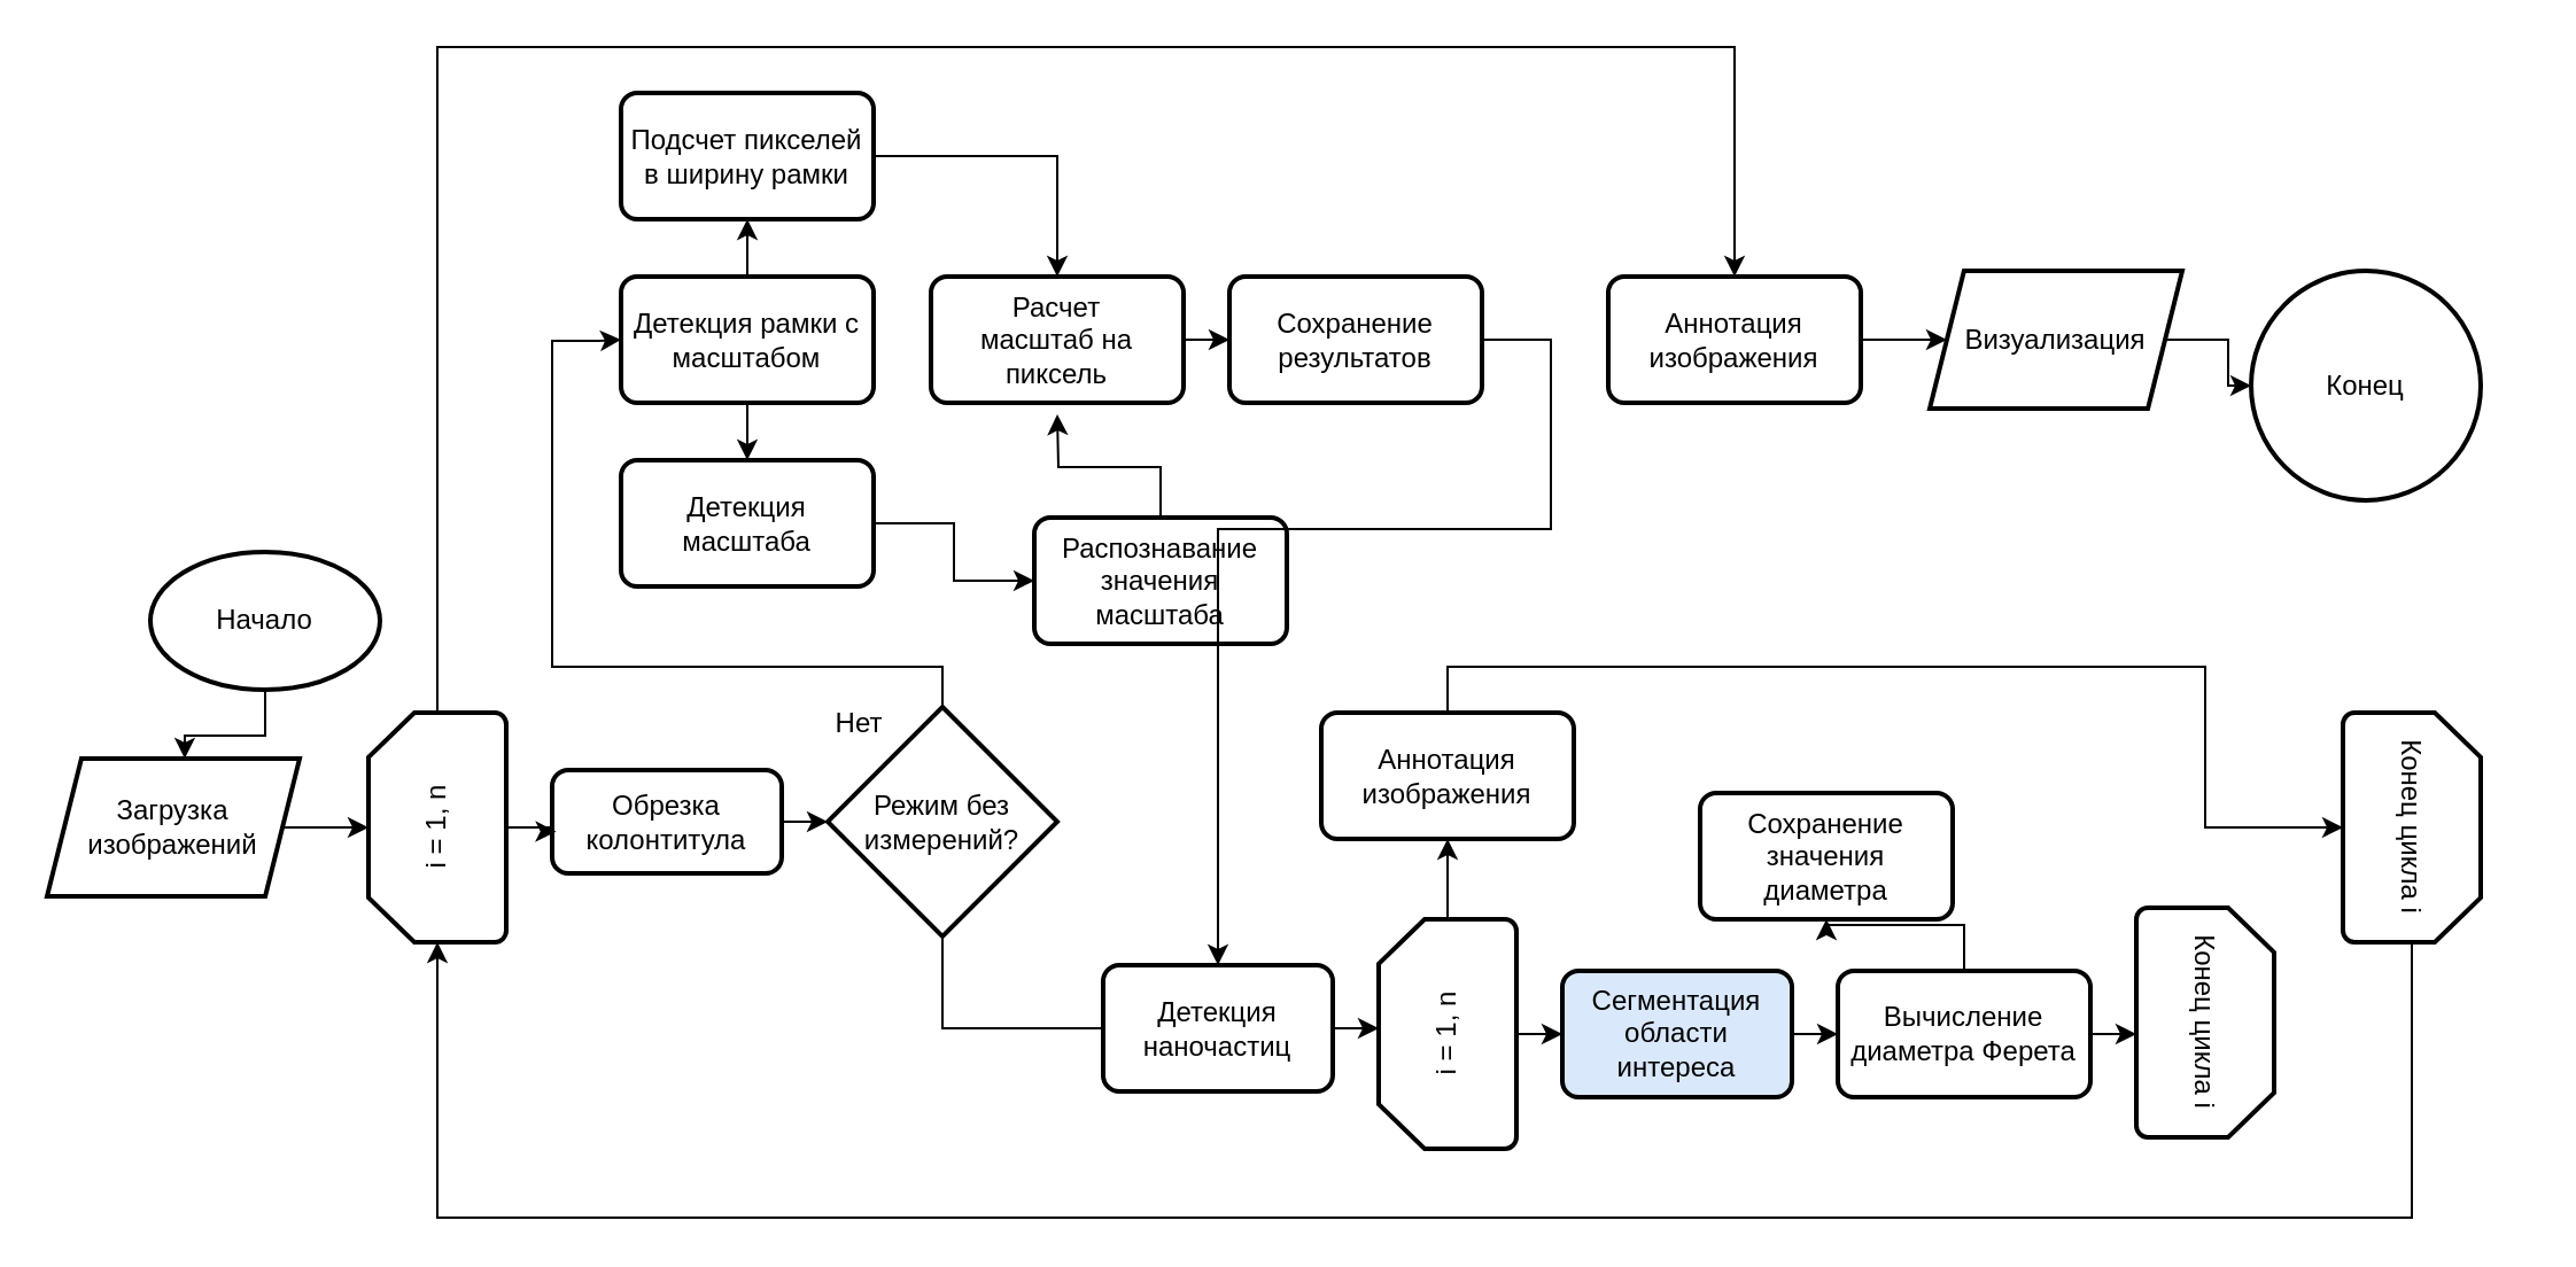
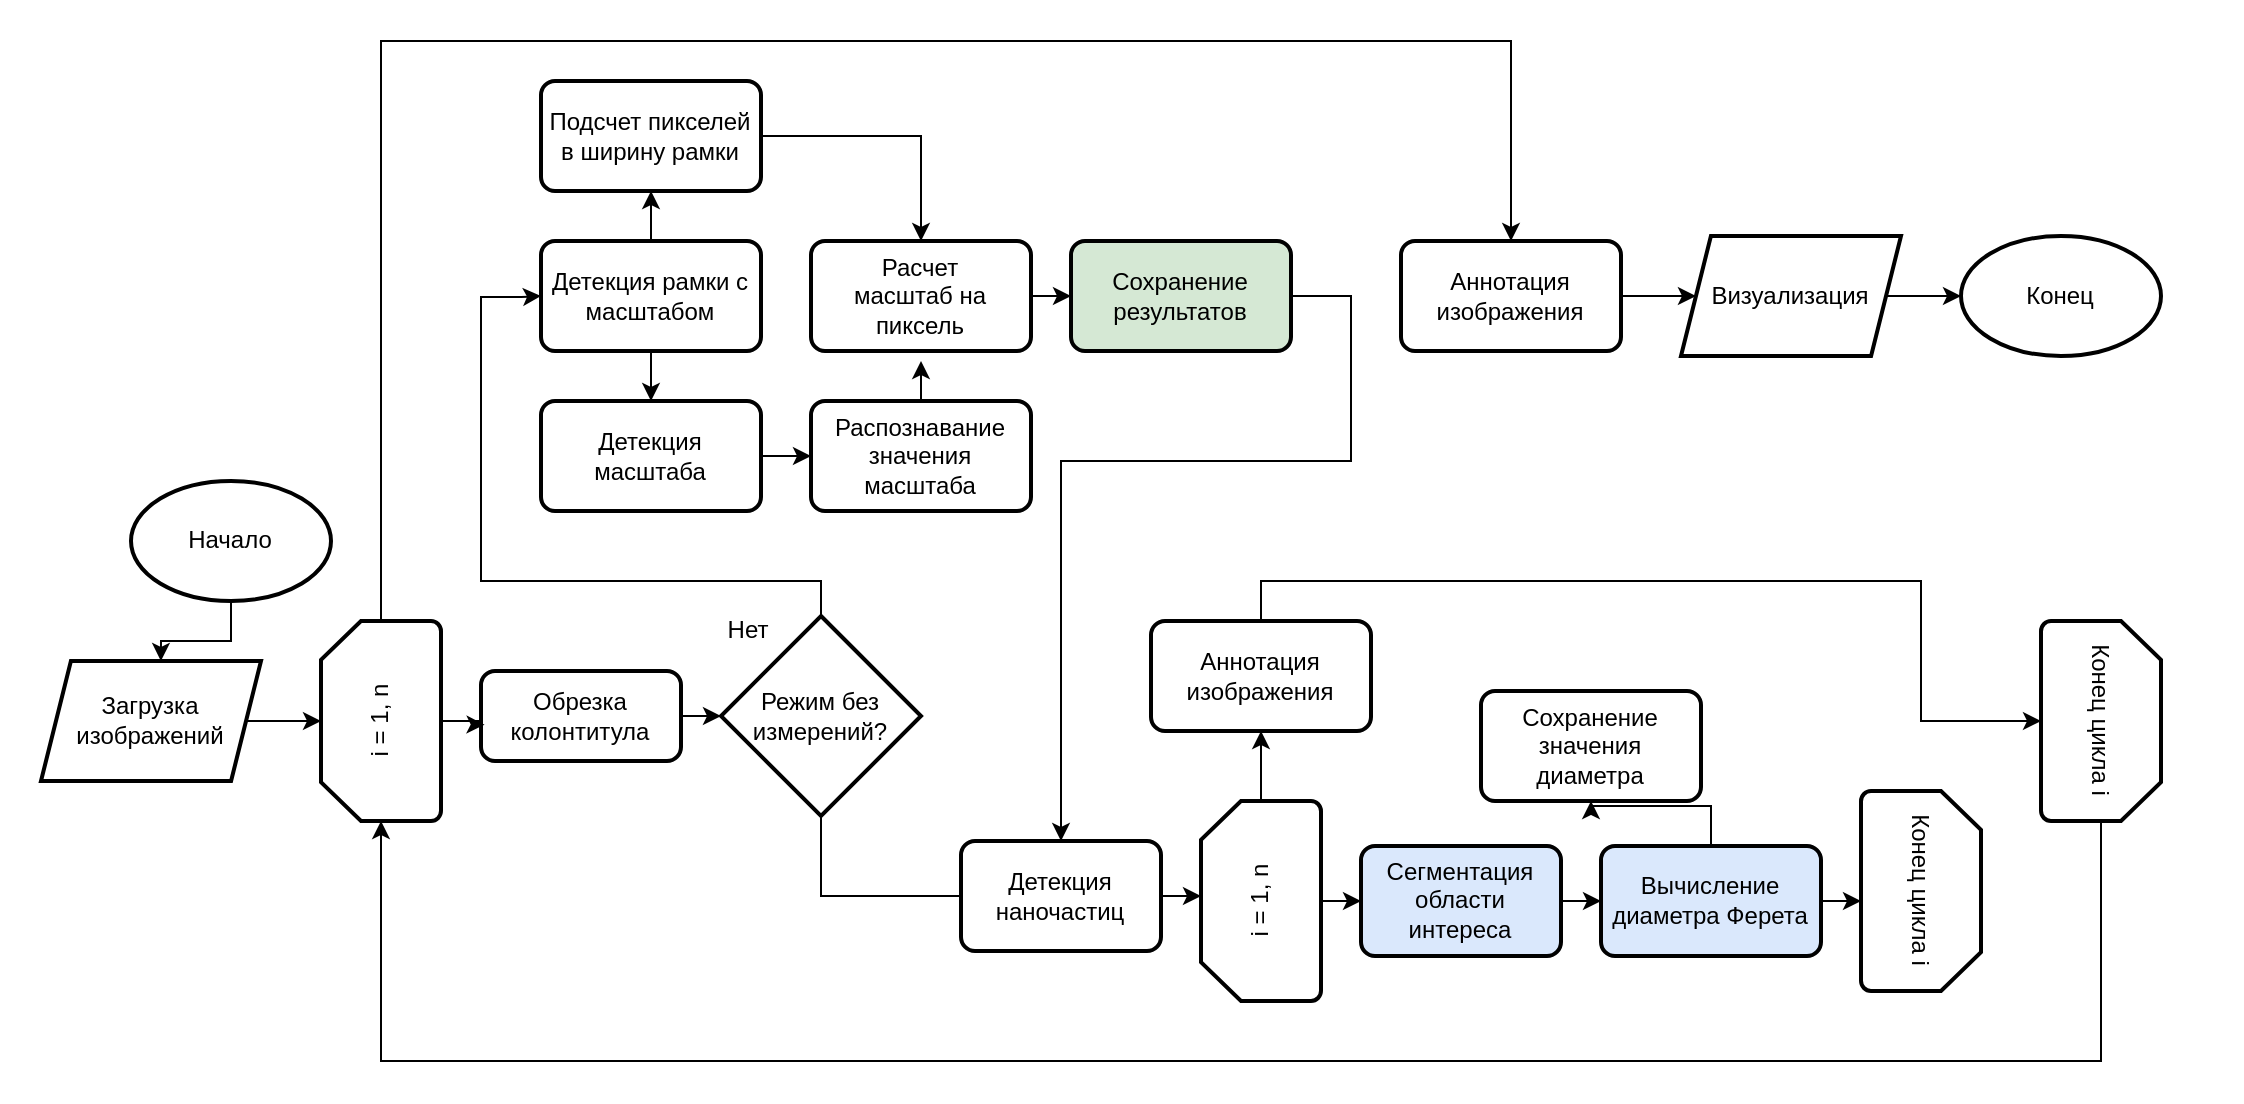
- <mxCell id="42" value="Сохранение результатов" style="rounded=1;whiteSpace=wrap;html=1;absoluteArcSize=1;arcSize=14;strokeWidth=2;" vertex="1" parent="1"><mxGeometry x="535" y="120" width="110" height="55" as="geometry" /></mxCell>
+ <mxCell id="42" value="Сохранение результатов" style="rounded=1;whiteSpace=wrap;html=1;absoluteArcSize=1;arcSize=14;strokeWidth=2;fillColor=#d5e8d4;" vertex="1" parent="1"><mxGeometry x="535" y="120" width="110" height="55" as="geometry" /></mxCell>
- <mxCell id="46" value="Конец" style="strokeWidth=2;html=1;shape=mxgraph.flowchart.start_1;whiteSpace=wrap;" vertex="1" parent="1"><mxGeometry x="980" y="117.5" width="100" height="100" as="geometry" /></mxCell>
+ <mxCell id="46" value="Конец" style="strokeWidth=2;html=1;shape=mxgraph.flowchart.start_1;whiteSpace=wrap;" vertex="1" parent="1"><mxGeometry x="980" y="117.5" width="100" height="60" as="geometry" /></mxCell>
- <mxCell id="40" value="Распознавание значения масштаба" style="rounded=1;whiteSpace=wrap;html=1;absoluteArcSize=1;arcSize=14;strokeWidth=2;" vertex="1" parent="1"><mxGeometry x="450" y="225" width="110" height="55" as="geometry" /></mxCell>
+ <mxCell id="40" value="Распознавание значения масштаба" style="rounded=1;whiteSpace=wrap;html=1;absoluteArcSize=1;arcSize=14;strokeWidth=2;" vertex="1" parent="1"><mxGeometry x="405" y="200" width="110" height="55" as="geometry" /></mxCell>
- <mxCell id="22" value="Вычисление диаметра Ферета" style="rounded=1;whiteSpace=wrap;html=1;absoluteArcSize=1;arcSize=14;strokeWidth=2;" vertex="1" parent="1"><mxGeometry x="800" y="422.5" width="110" height="55" as="geometry" /></mxCell>
+ <mxCell id="22" value="Вычисление диаметра Ферета" style="rounded=1;whiteSpace=wrap;html=1;absoluteArcSize=1;arcSize=14;strokeWidth=2;fillColor=#dae8fc;" vertex="1" parent="1"><mxGeometry x="800" y="422.5" width="110" height="55" as="geometry" /></mxCell>
